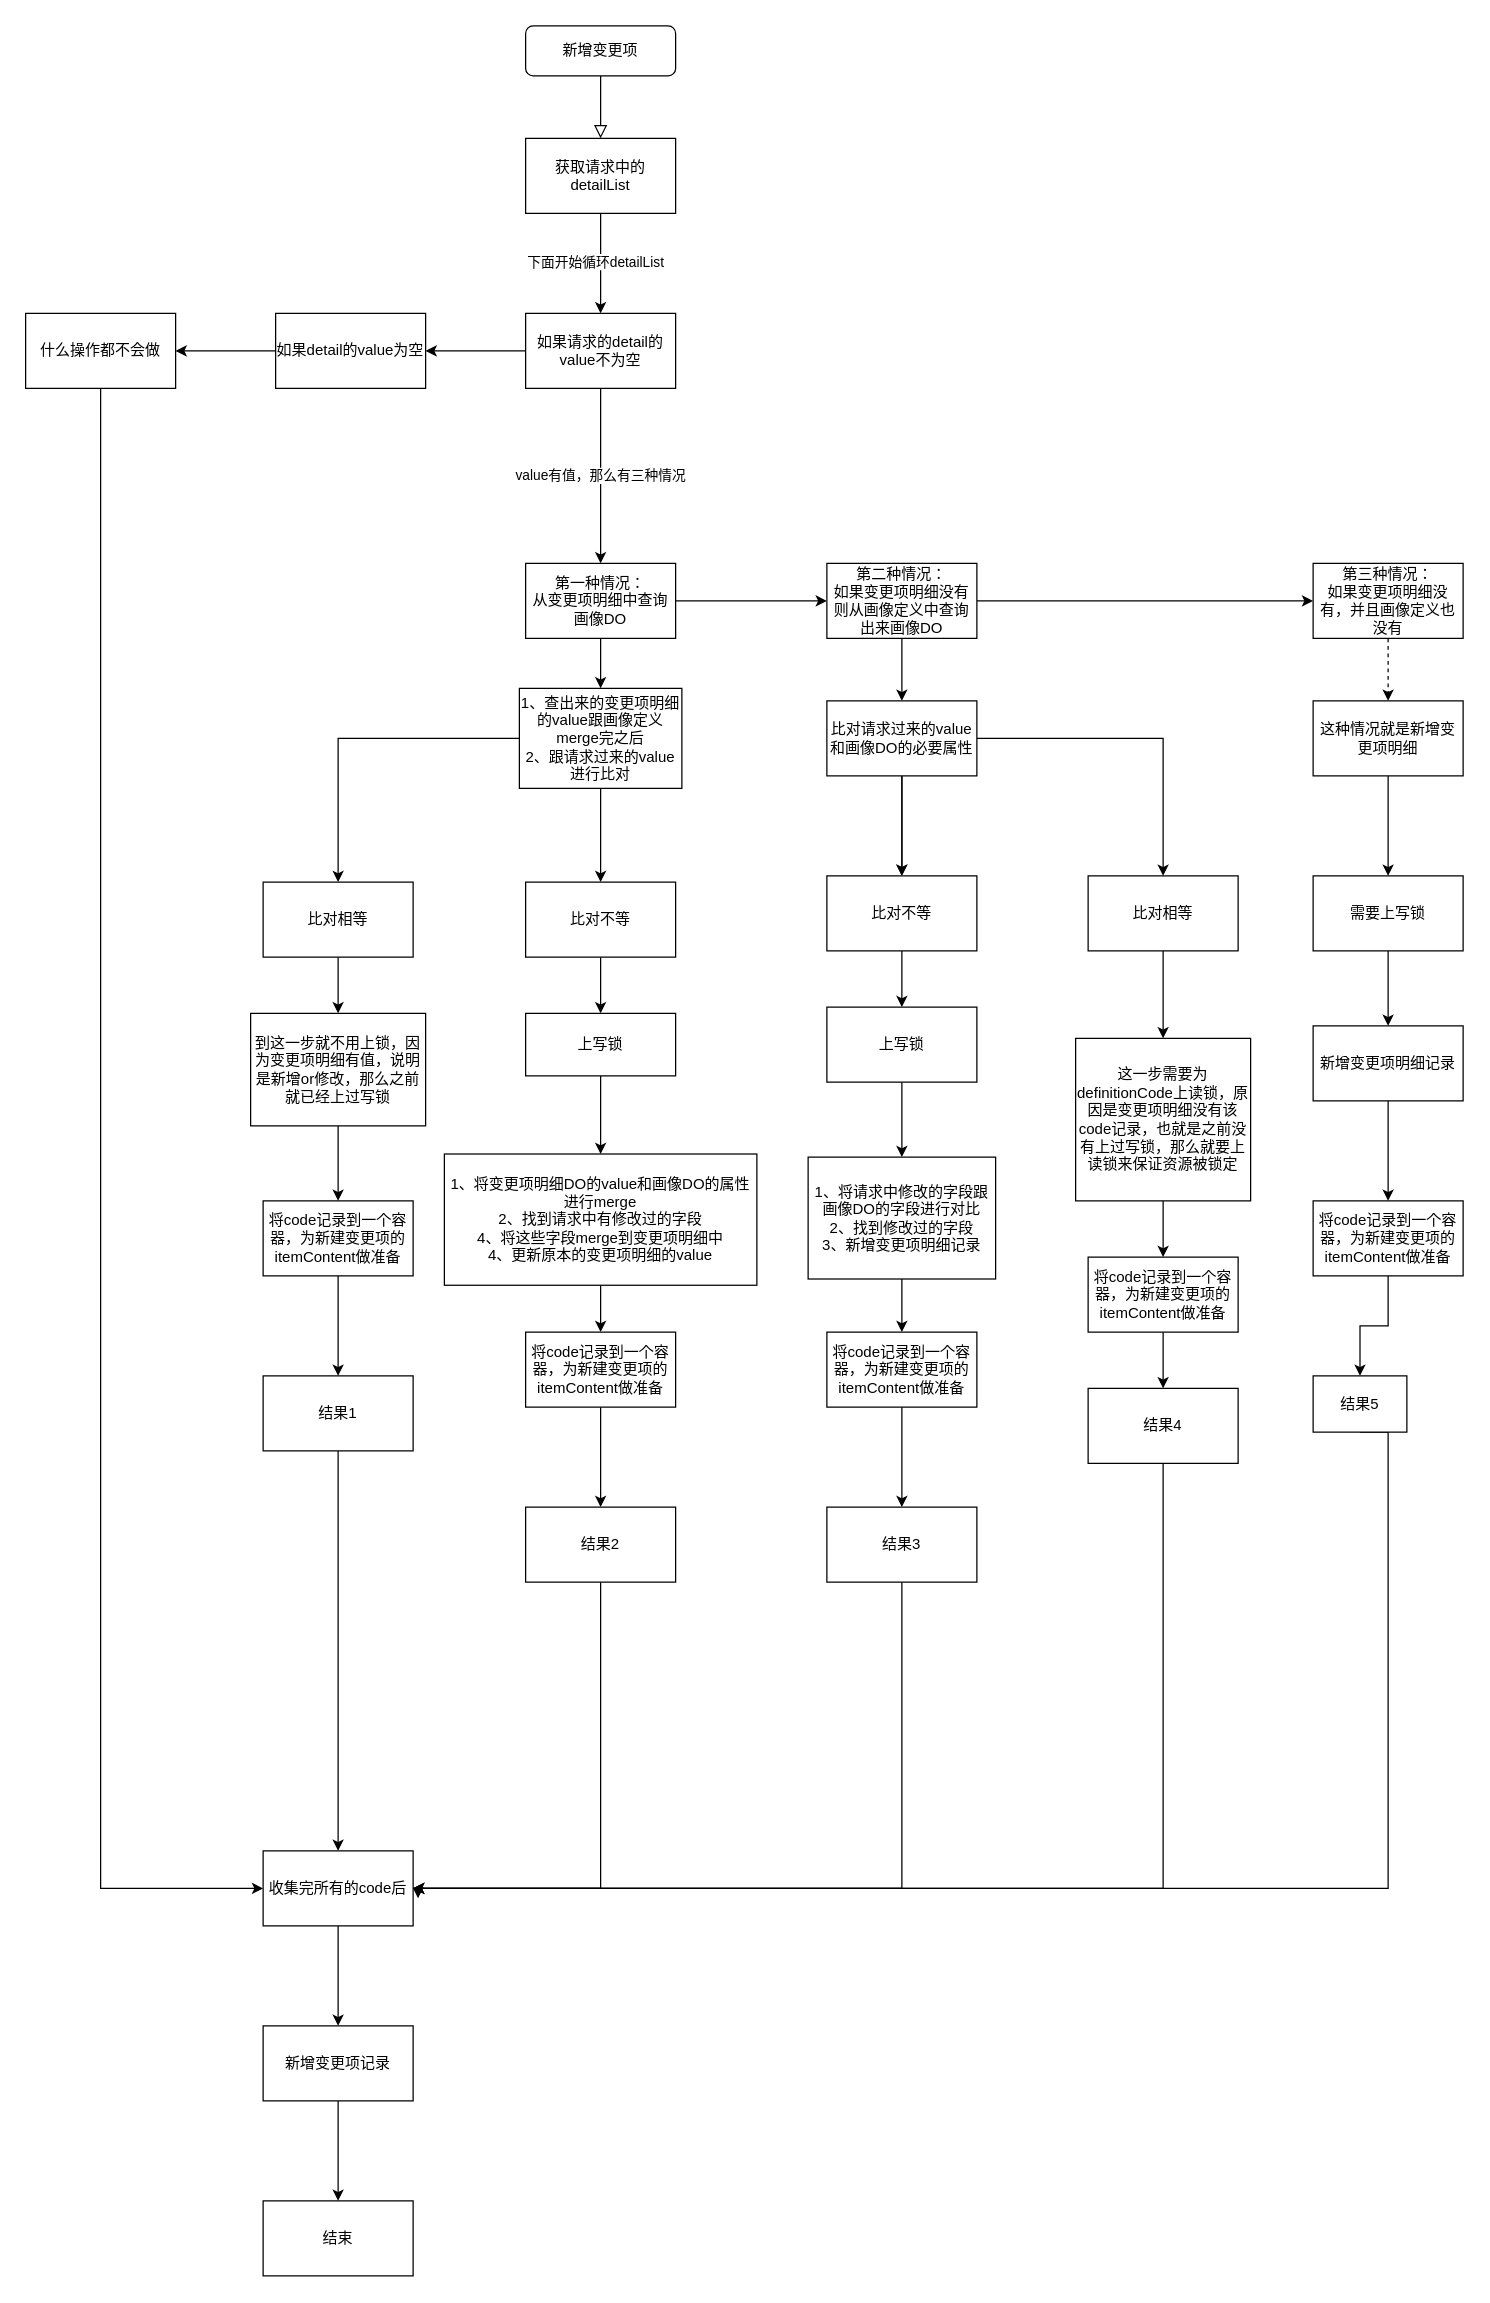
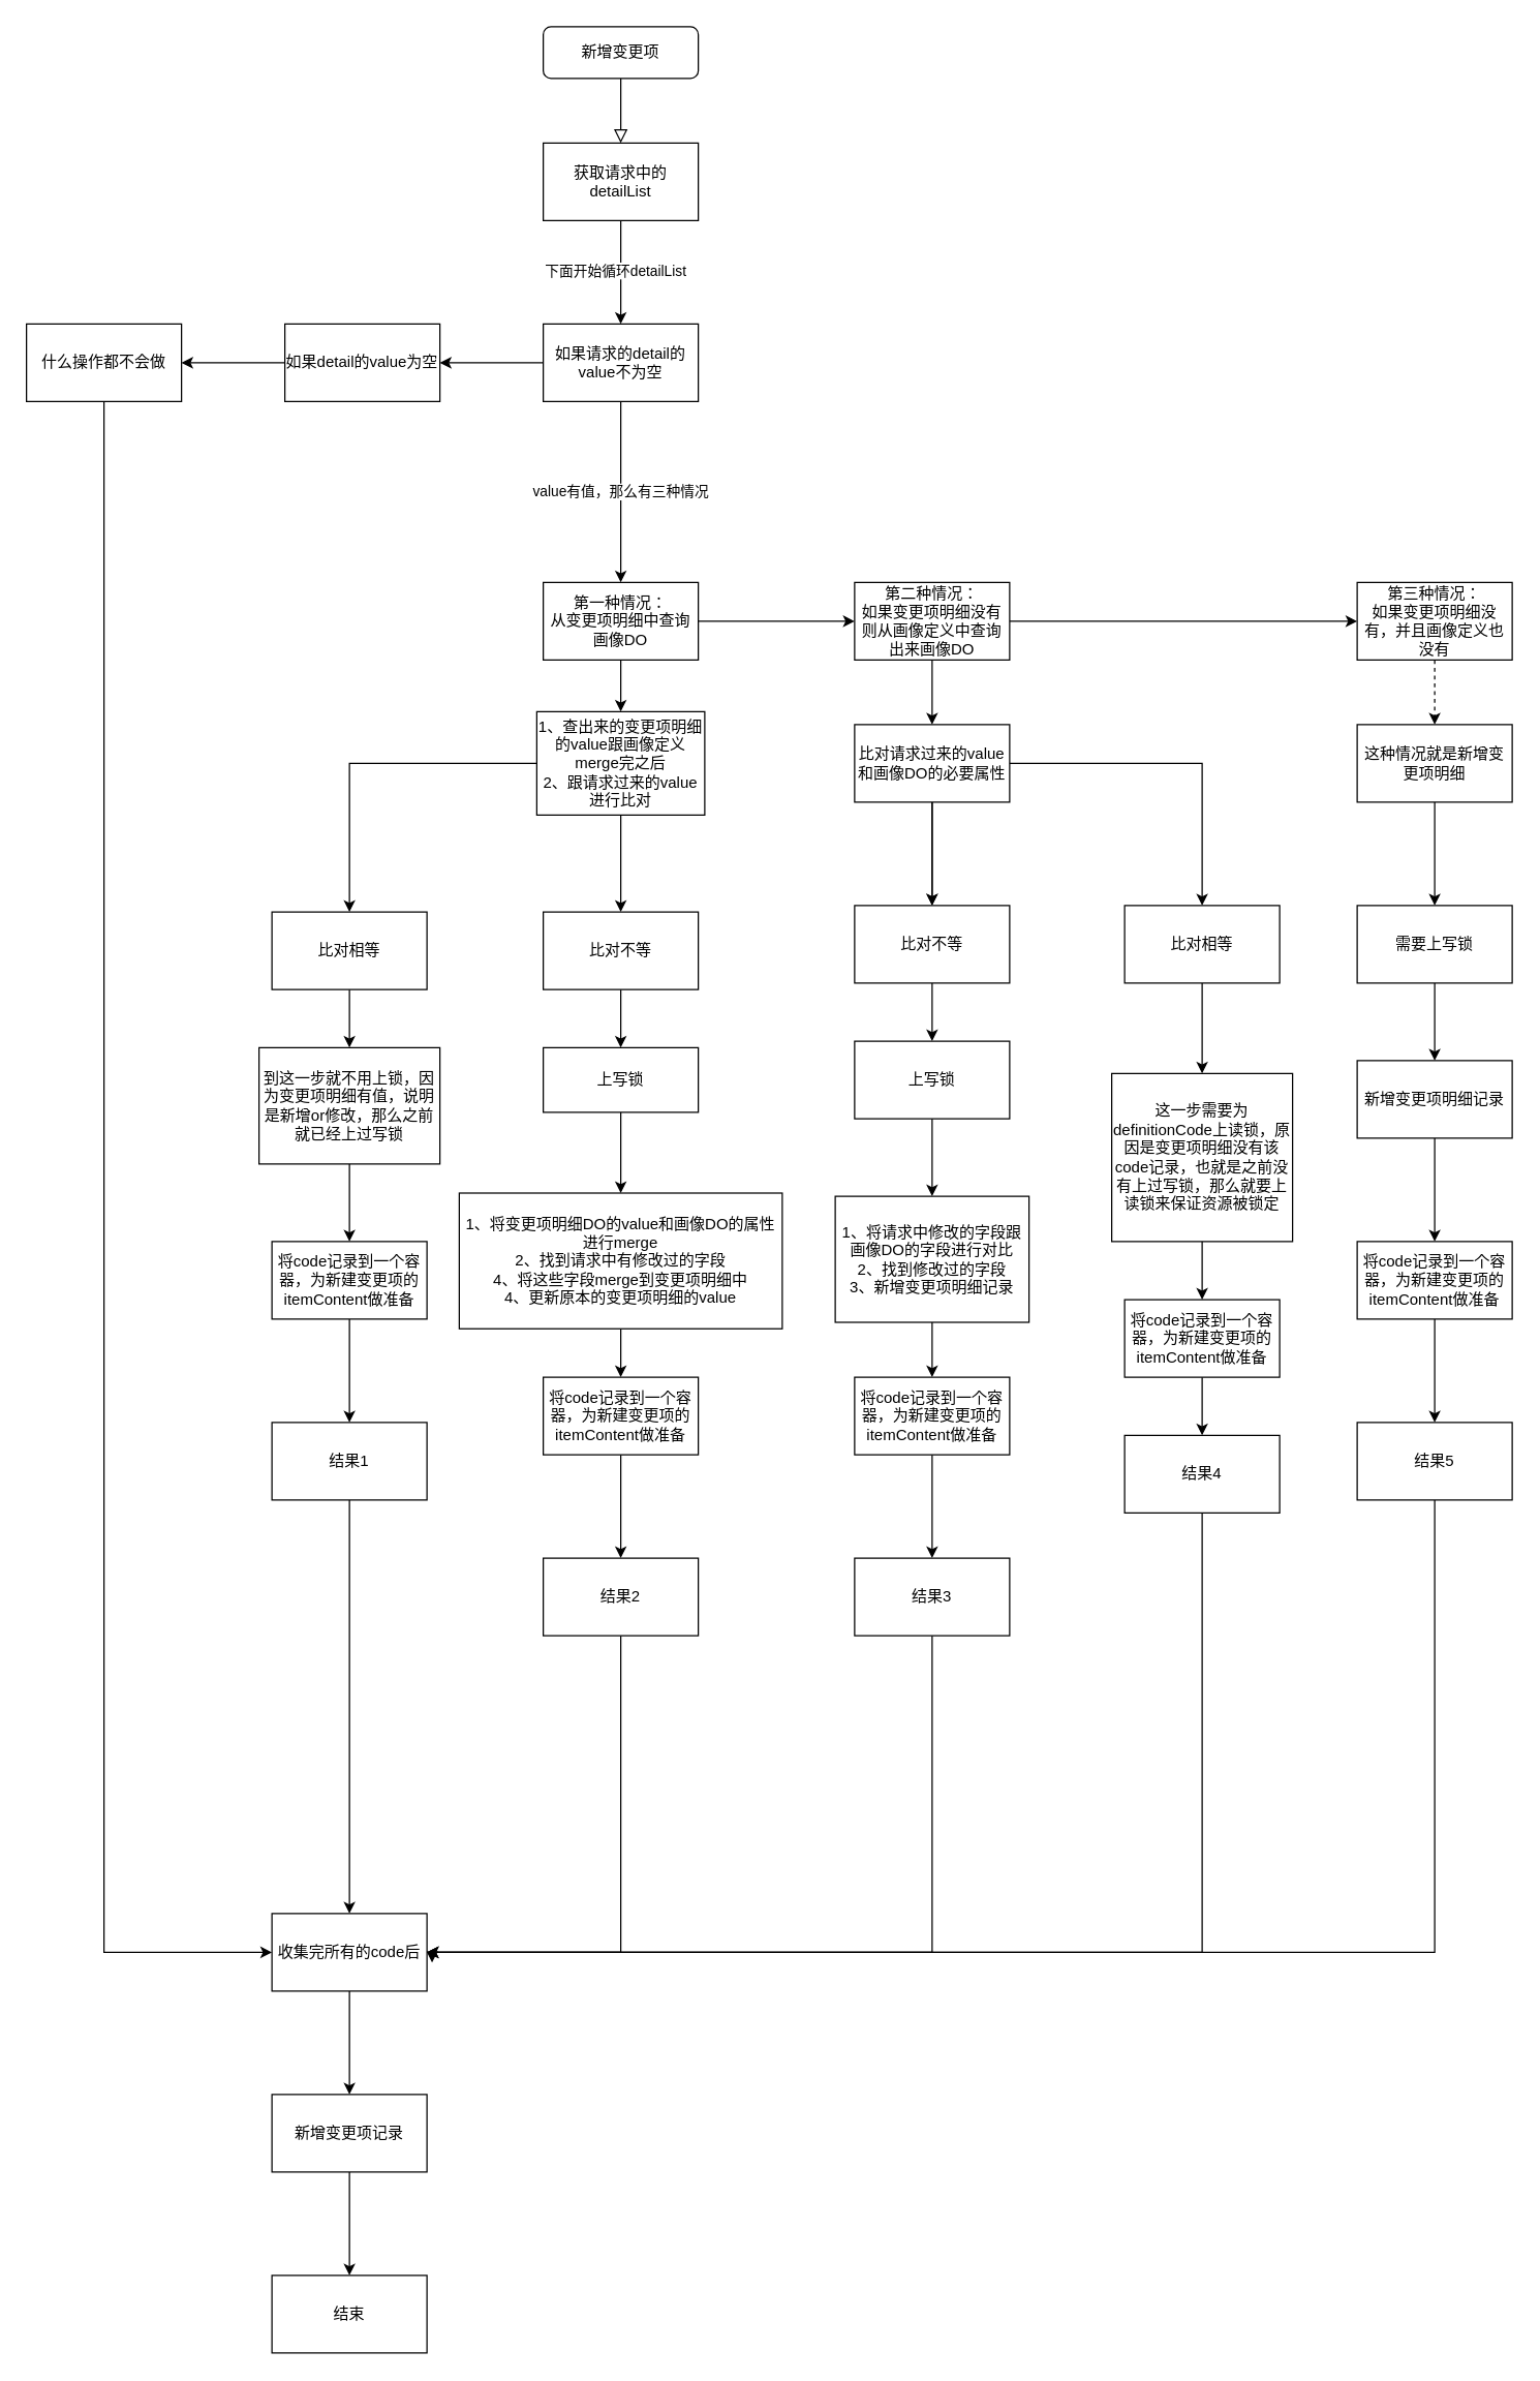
- <mxCell id="67" value="结果5" style="whiteSpace=wrap;html=1;rounded=0;" parent="1" vertex="1"><mxGeometry x="1050" y="1100" width="75" height="45" as="geometry" /></mxCell>
+ <mxCell id="67" value="结果5" style="whiteSpace=wrap;html=1;rounded=0;" parent="1" vertex="1"><mxGeometry x="1050" y="1100" width="120" height="60" as="geometry" /></mxCell>
